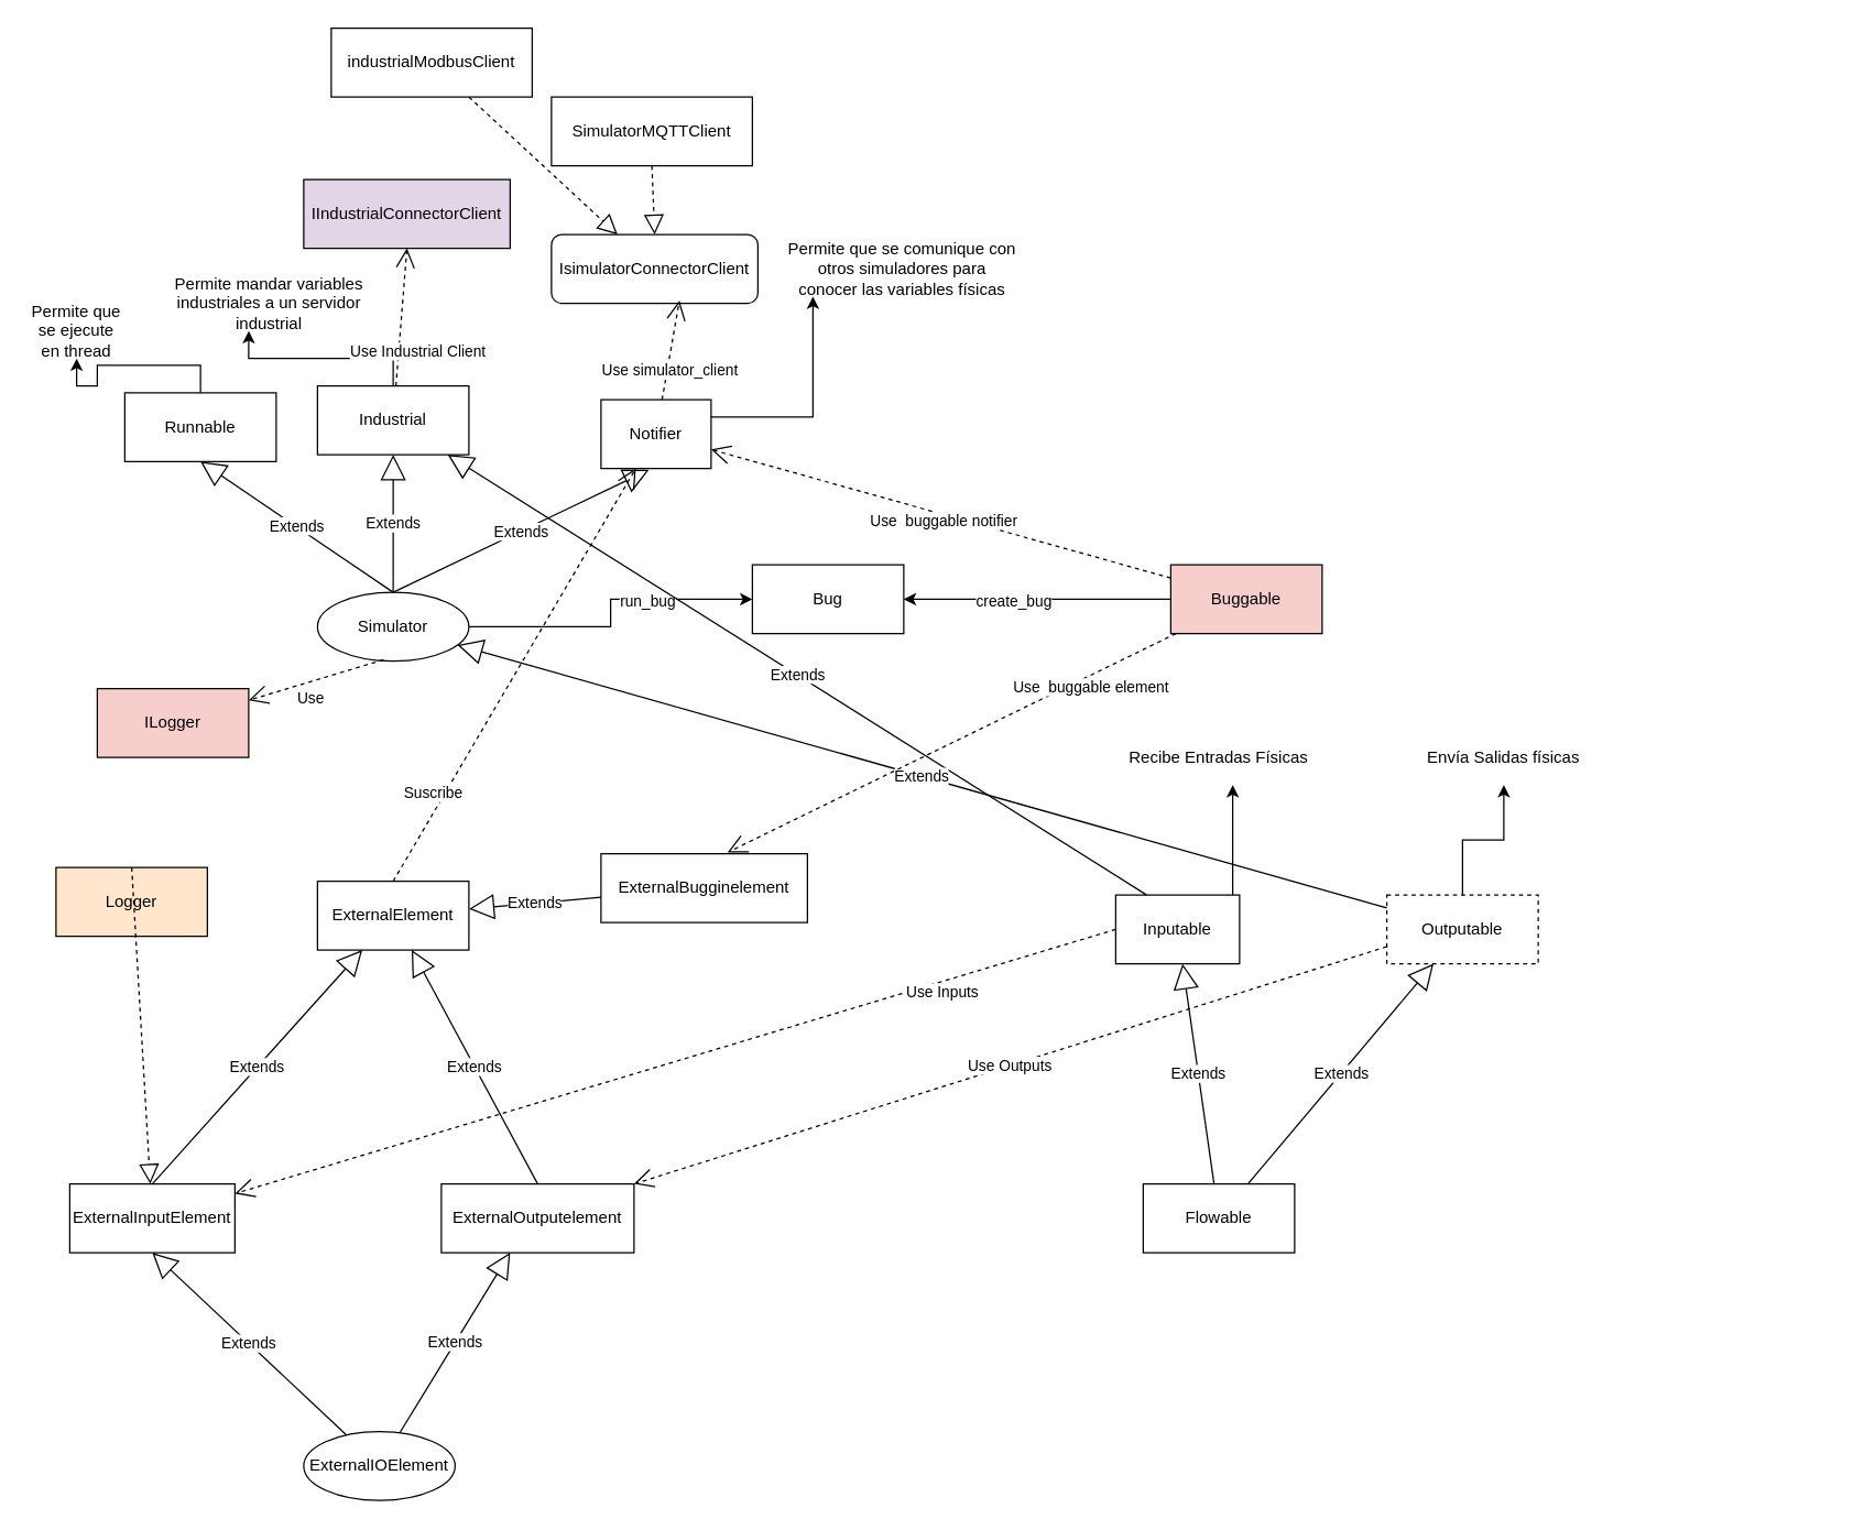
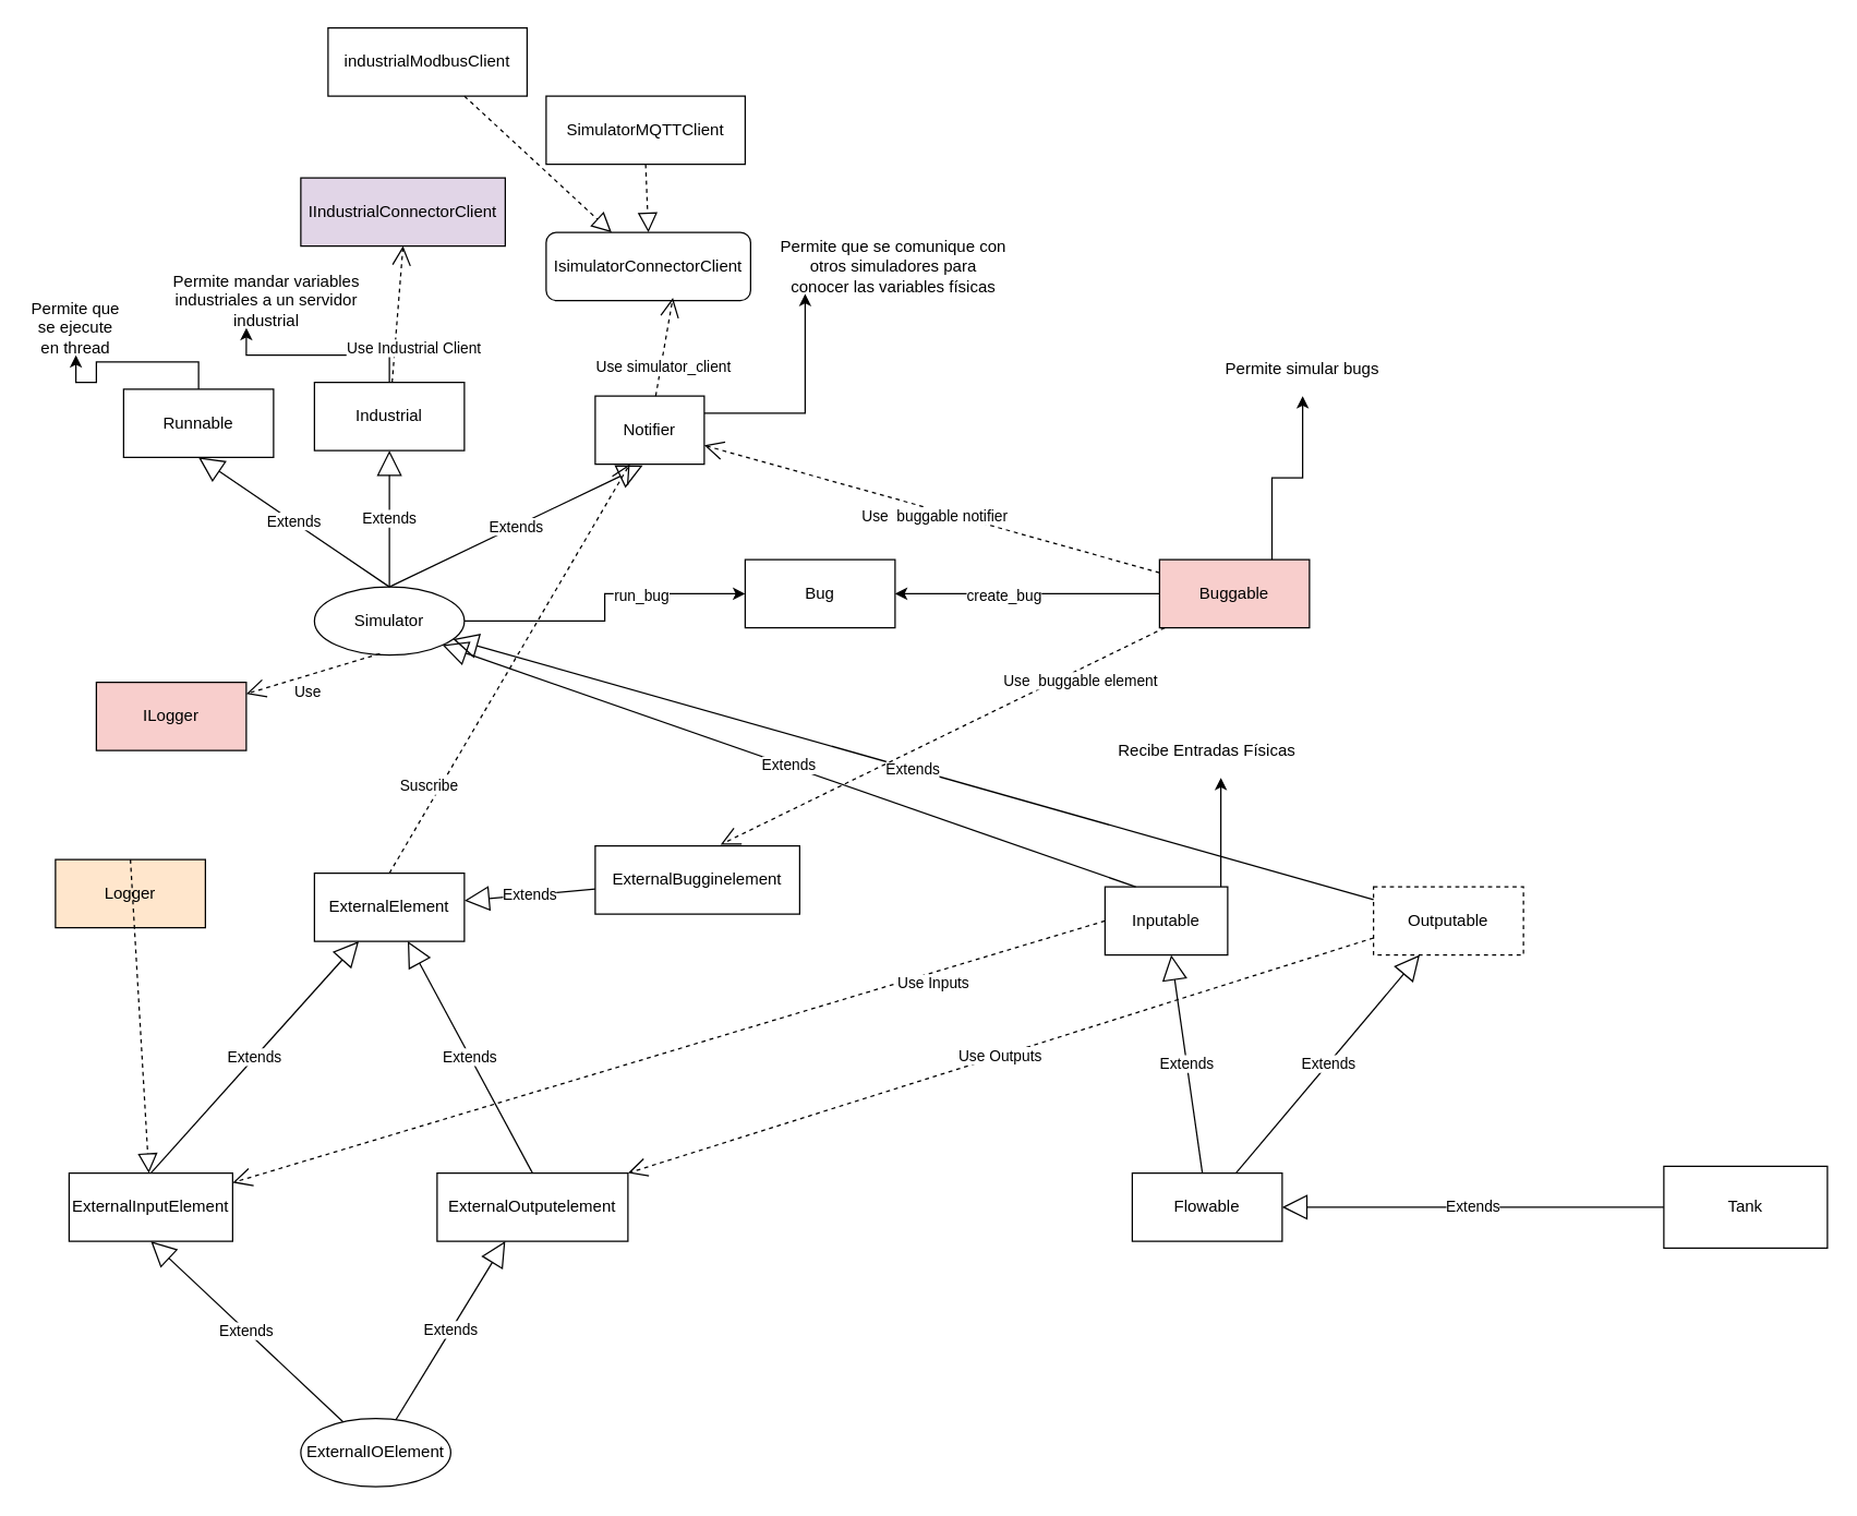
+ <mxCell id="44" value="Permite simular bugs" style="text;html=1;strokeColor=none;fillColor=none;align=center;verticalAlign=middle;whiteSpace=wrap;rounded=0;" vertex="1" parent="1"><mxGeometry x="870" y="250" width="170" height="40" as="geometry" /></mxCell>
+ <mxCell id="7" style="edgeStyle=orthogonalEdgeStyle;rounded=0;orthogonalLoop=1;jettySize=auto;html=1;exitX=0.75;exitY=0;exitDx=0;exitDy=0;entryX=0.5;entryY=1;entryDx=0;entryDy=0;" edge="1" parent="1" source="10" target="44"><mxGeometry relative="1" as="geometry" /></mxCell>
- <mxCell id="56" value="Extends" style="endArrow=block;endSize=16;endFill=0;html=1;rounded=0;exitX=0.25;exitY=0;exitDx=0;exitDy=0;" edge="1" parent="1" source="13" target="6"><mxGeometry width="160" relative="1" as="geometry"><mxPoint x="550" y="500" as="sourcePoint" /><mxPoint x="710" y="500" as="targetPoint" /></mxGeometry></mxCell>
+ <mxCell id="56" value="Extends" style="endArrow=block;endSize=16;endFill=0;html=1;rounded=0;entryX=1;entryY=1;entryDx=0;entryDy=0;exitX=0.25;exitY=0;exitDx=0;exitDy=0;" edge="1" parent="1" source="13" target="17"><mxGeometry width="160" relative="1" as="geometry"><mxPoint x="550" y="500" as="sourcePoint" /><mxPoint x="710" y="500" as="targetPoint" /></mxGeometry></mxCell>
- <mxCell id="46" value="Envía Salidas físicas" style="text;html=1;strokeColor=none;fillColor=none;align=center;verticalAlign=middle;whiteSpace=wrap;rounded=0;" vertex="1" parent="1"><mxGeometry x="1007" y="530" width="170" height="40" as="geometry" /></mxCell>
- <mxCell id="47" style="edgeStyle=orthogonalEdgeStyle;rounded=0;orthogonalLoop=1;jettySize=auto;html=1;" edge="1" parent="1" source="14" target="46"><mxGeometry relative="1" as="geometry"><Array as="points" /></mxGeometry></mxCell>
+ <mxCell id="58" value="Extends" style="endArrow=block;endSize=16;endFill=0;html=1;rounded=0;" edge="1" parent="1" source="48" target="11"><mxGeometry width="160" relative="1" as="geometry"><mxPoint x="750" y="990" as="sourcePoint" /><mxPoint x="910" y="990" as="targetPoint" /></mxGeometry></mxCell>
+ <mxCell id="48" value="Tank" style="rounded=0;whiteSpace=wrap;html=1;" vertex="1" parent="1"><mxGeometry x="1220" y="855" width="120" height="60" as="geometry" /></mxCell>
